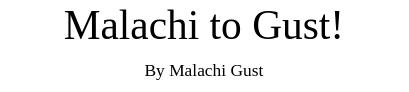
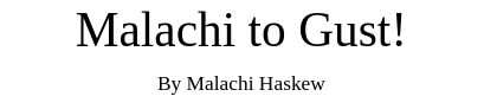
- <mxCell id="3" value="&lt;font style=&quot;font-size: 29px;&quot; face=&quot;Georgia&quot;&gt;By Malachi Gust&lt;br style=&quot;font-size: 29px;&quot;&gt;&lt;/font&gt;" style="text;strokeColor=none;align=center;fillColor=none;html=1;verticalAlign=middle;whiteSpace=wrap;rounded=0;fontSize=29;" vertex="1" parent="1"><mxGeometry x="20" y="95" width="640" height="30" as="geometry" /></mxCell>
+ <mxCell id="3" value="&lt;font style=&quot;font-size: 29px;&quot; face=&quot;Georgia&quot;&gt;By Malachi Haskew&lt;br style=&quot;font-size: 29px;&quot;&gt;&lt;/font&gt;" style="text;strokeColor=none;align=center;fillColor=none;html=1;verticalAlign=middle;whiteSpace=wrap;rounded=0;fontSize=29;" vertex="1" parent="1"><mxGeometry x="20" y="95" width="640" height="30" as="geometry" /></mxCell>
